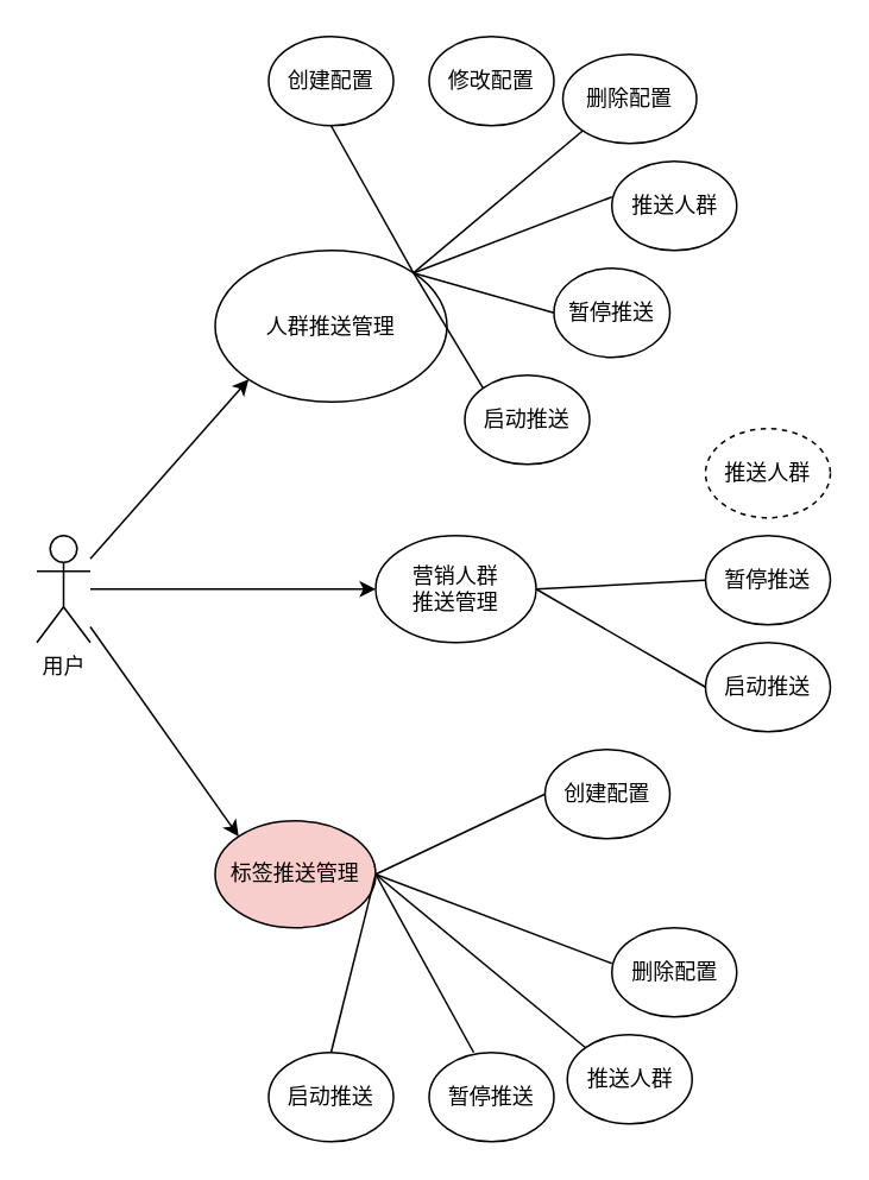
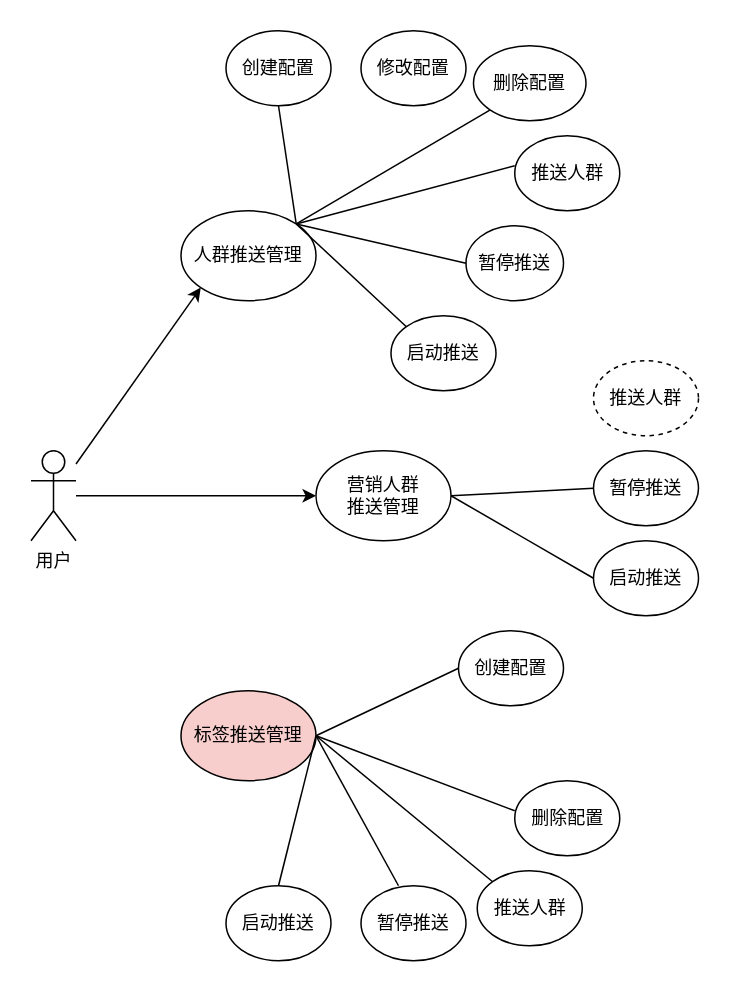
- <mxCell id="6" value="人群推送管理" style="ellipse;whiteSpace=wrap;html=1;" parent="1" vertex="1"><mxGeometry x="120" y="140" width="130" height="85" as="geometry" /></mxCell>
+ <mxCell id="6" value="人群推送管理" style="ellipse;whiteSpace=wrap;html=1;" parent="1" vertex="1"><mxGeometry x="120" y="140" width="90" height="60" as="geometry" /></mxCell>
- <mxCell id="4" style="edgeStyle=none;rounded=0;orthogonalLoop=1;jettySize=auto;html=1;entryX=0;entryY=0;entryDx=0;entryDy=0;" parent="1" source="5" target="8" edge="1"><mxGeometry relative="1" as="geometry" /></mxCell>
